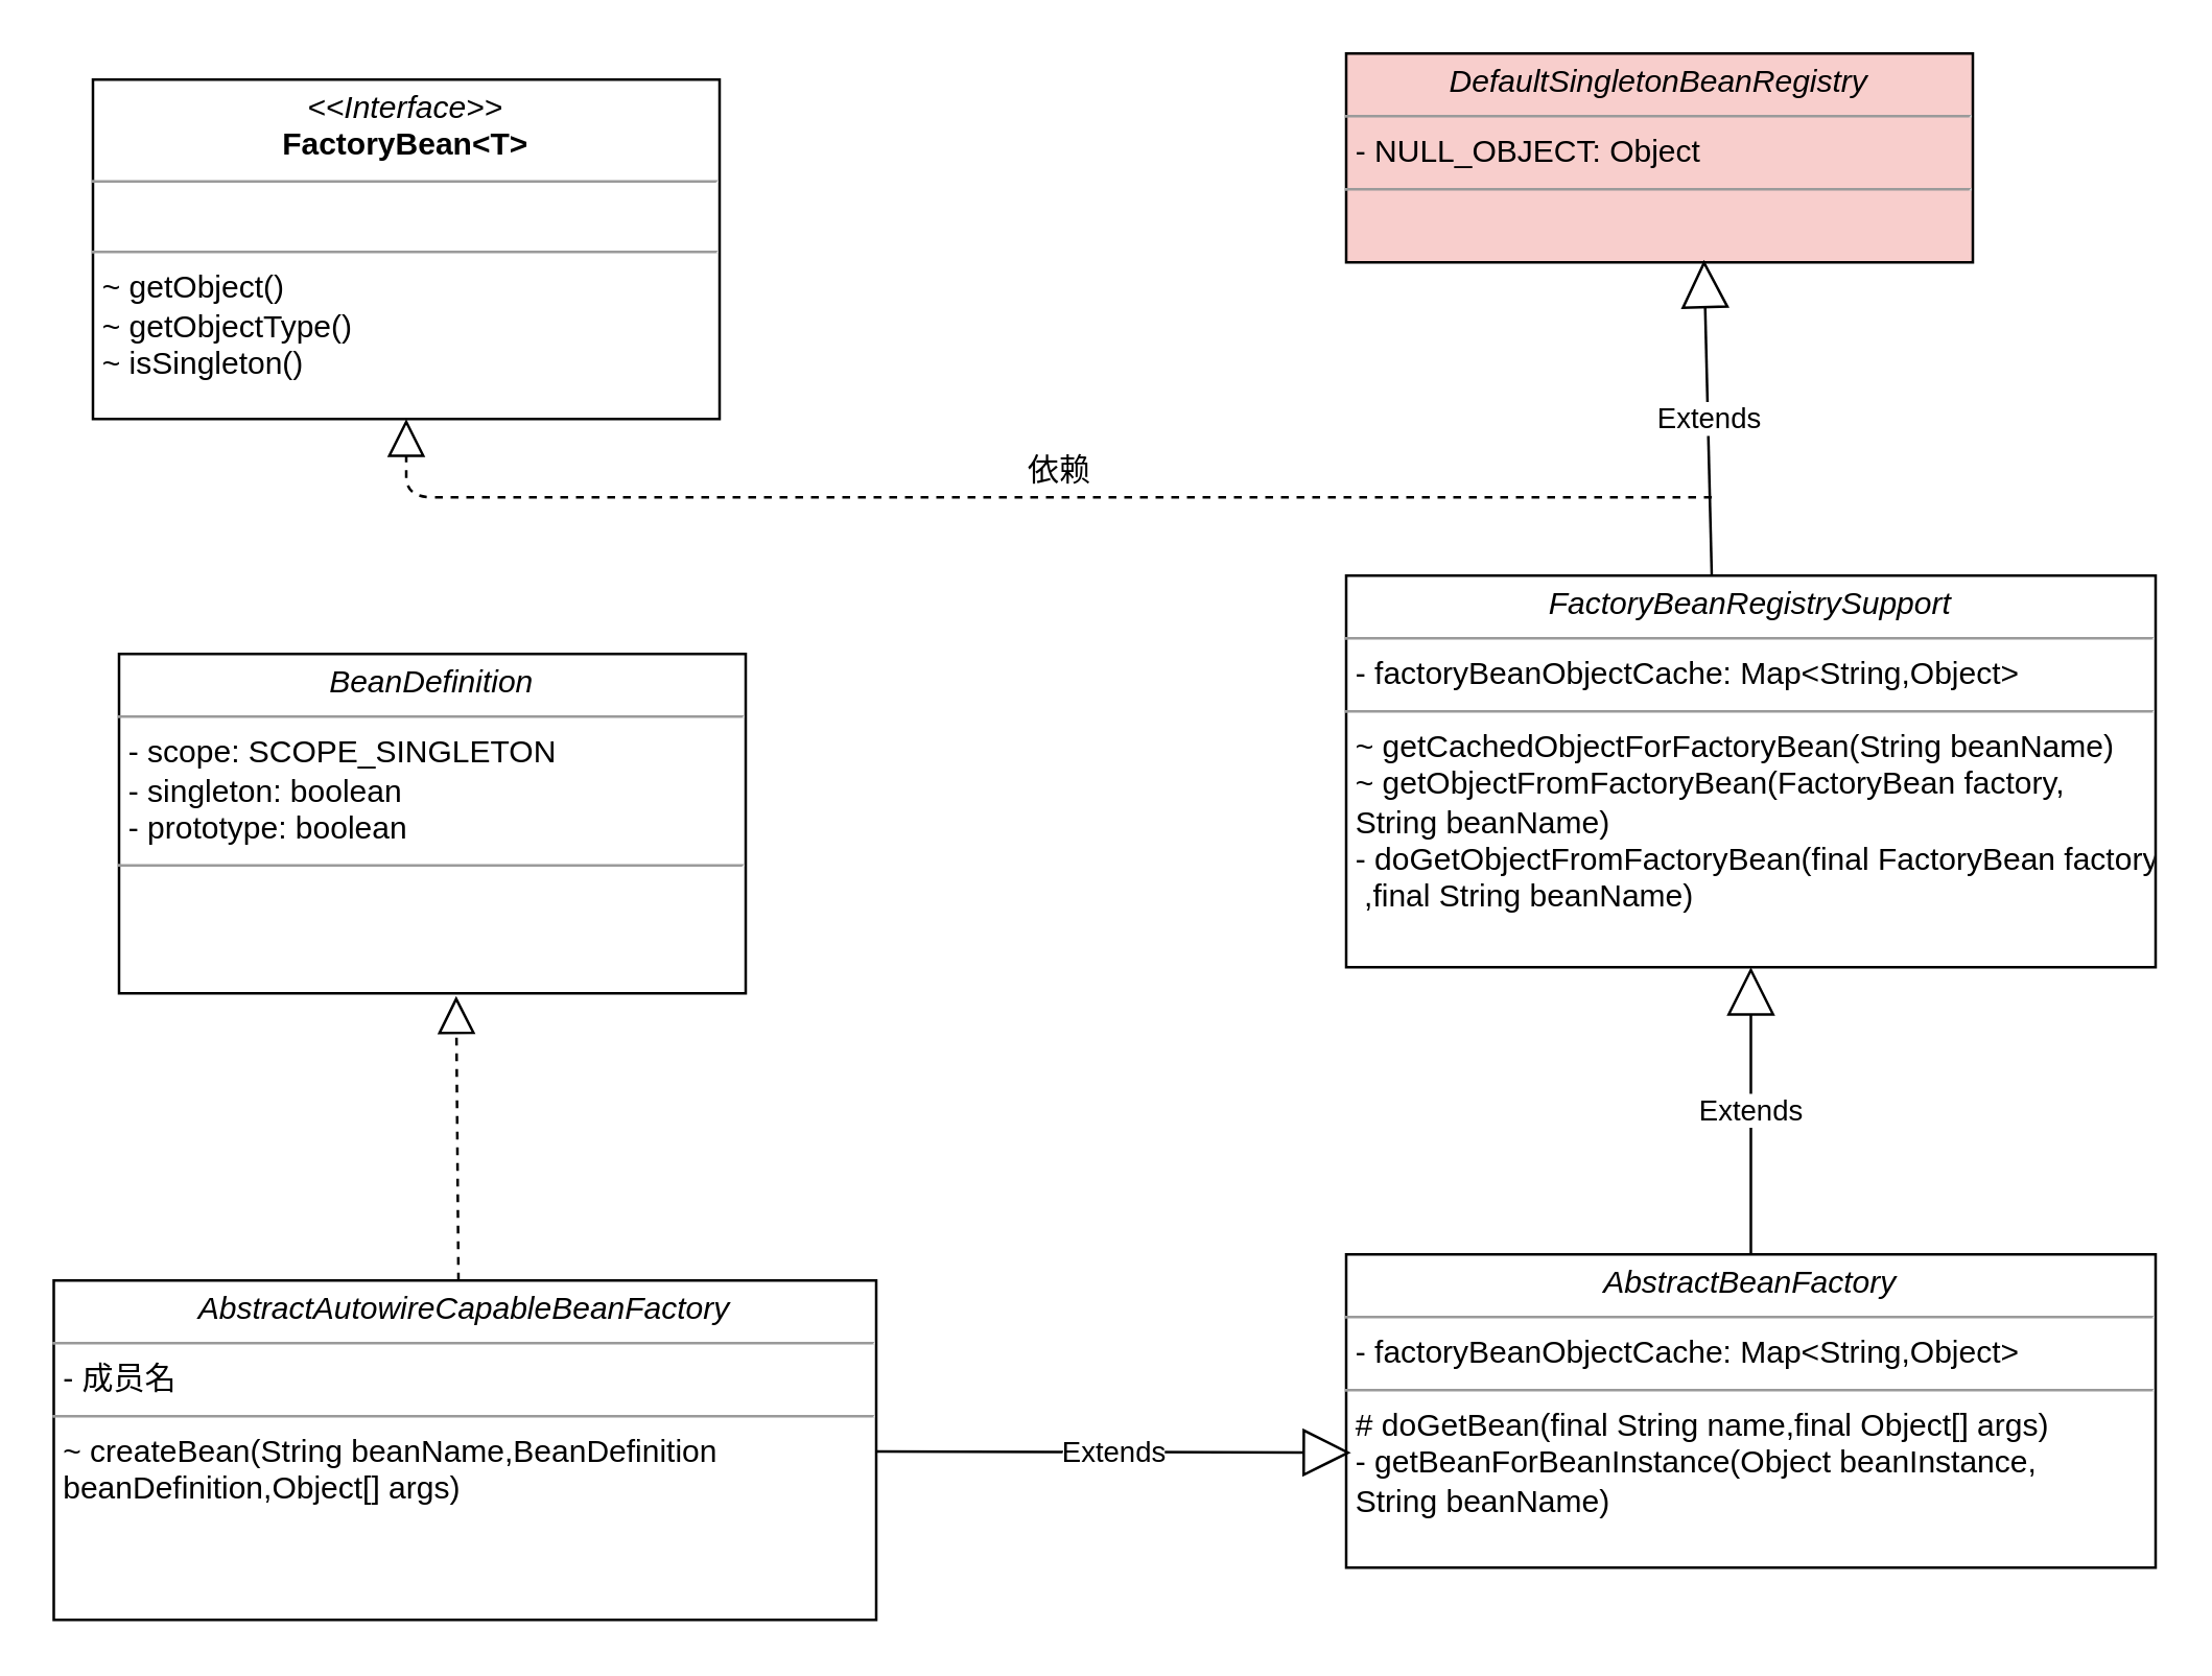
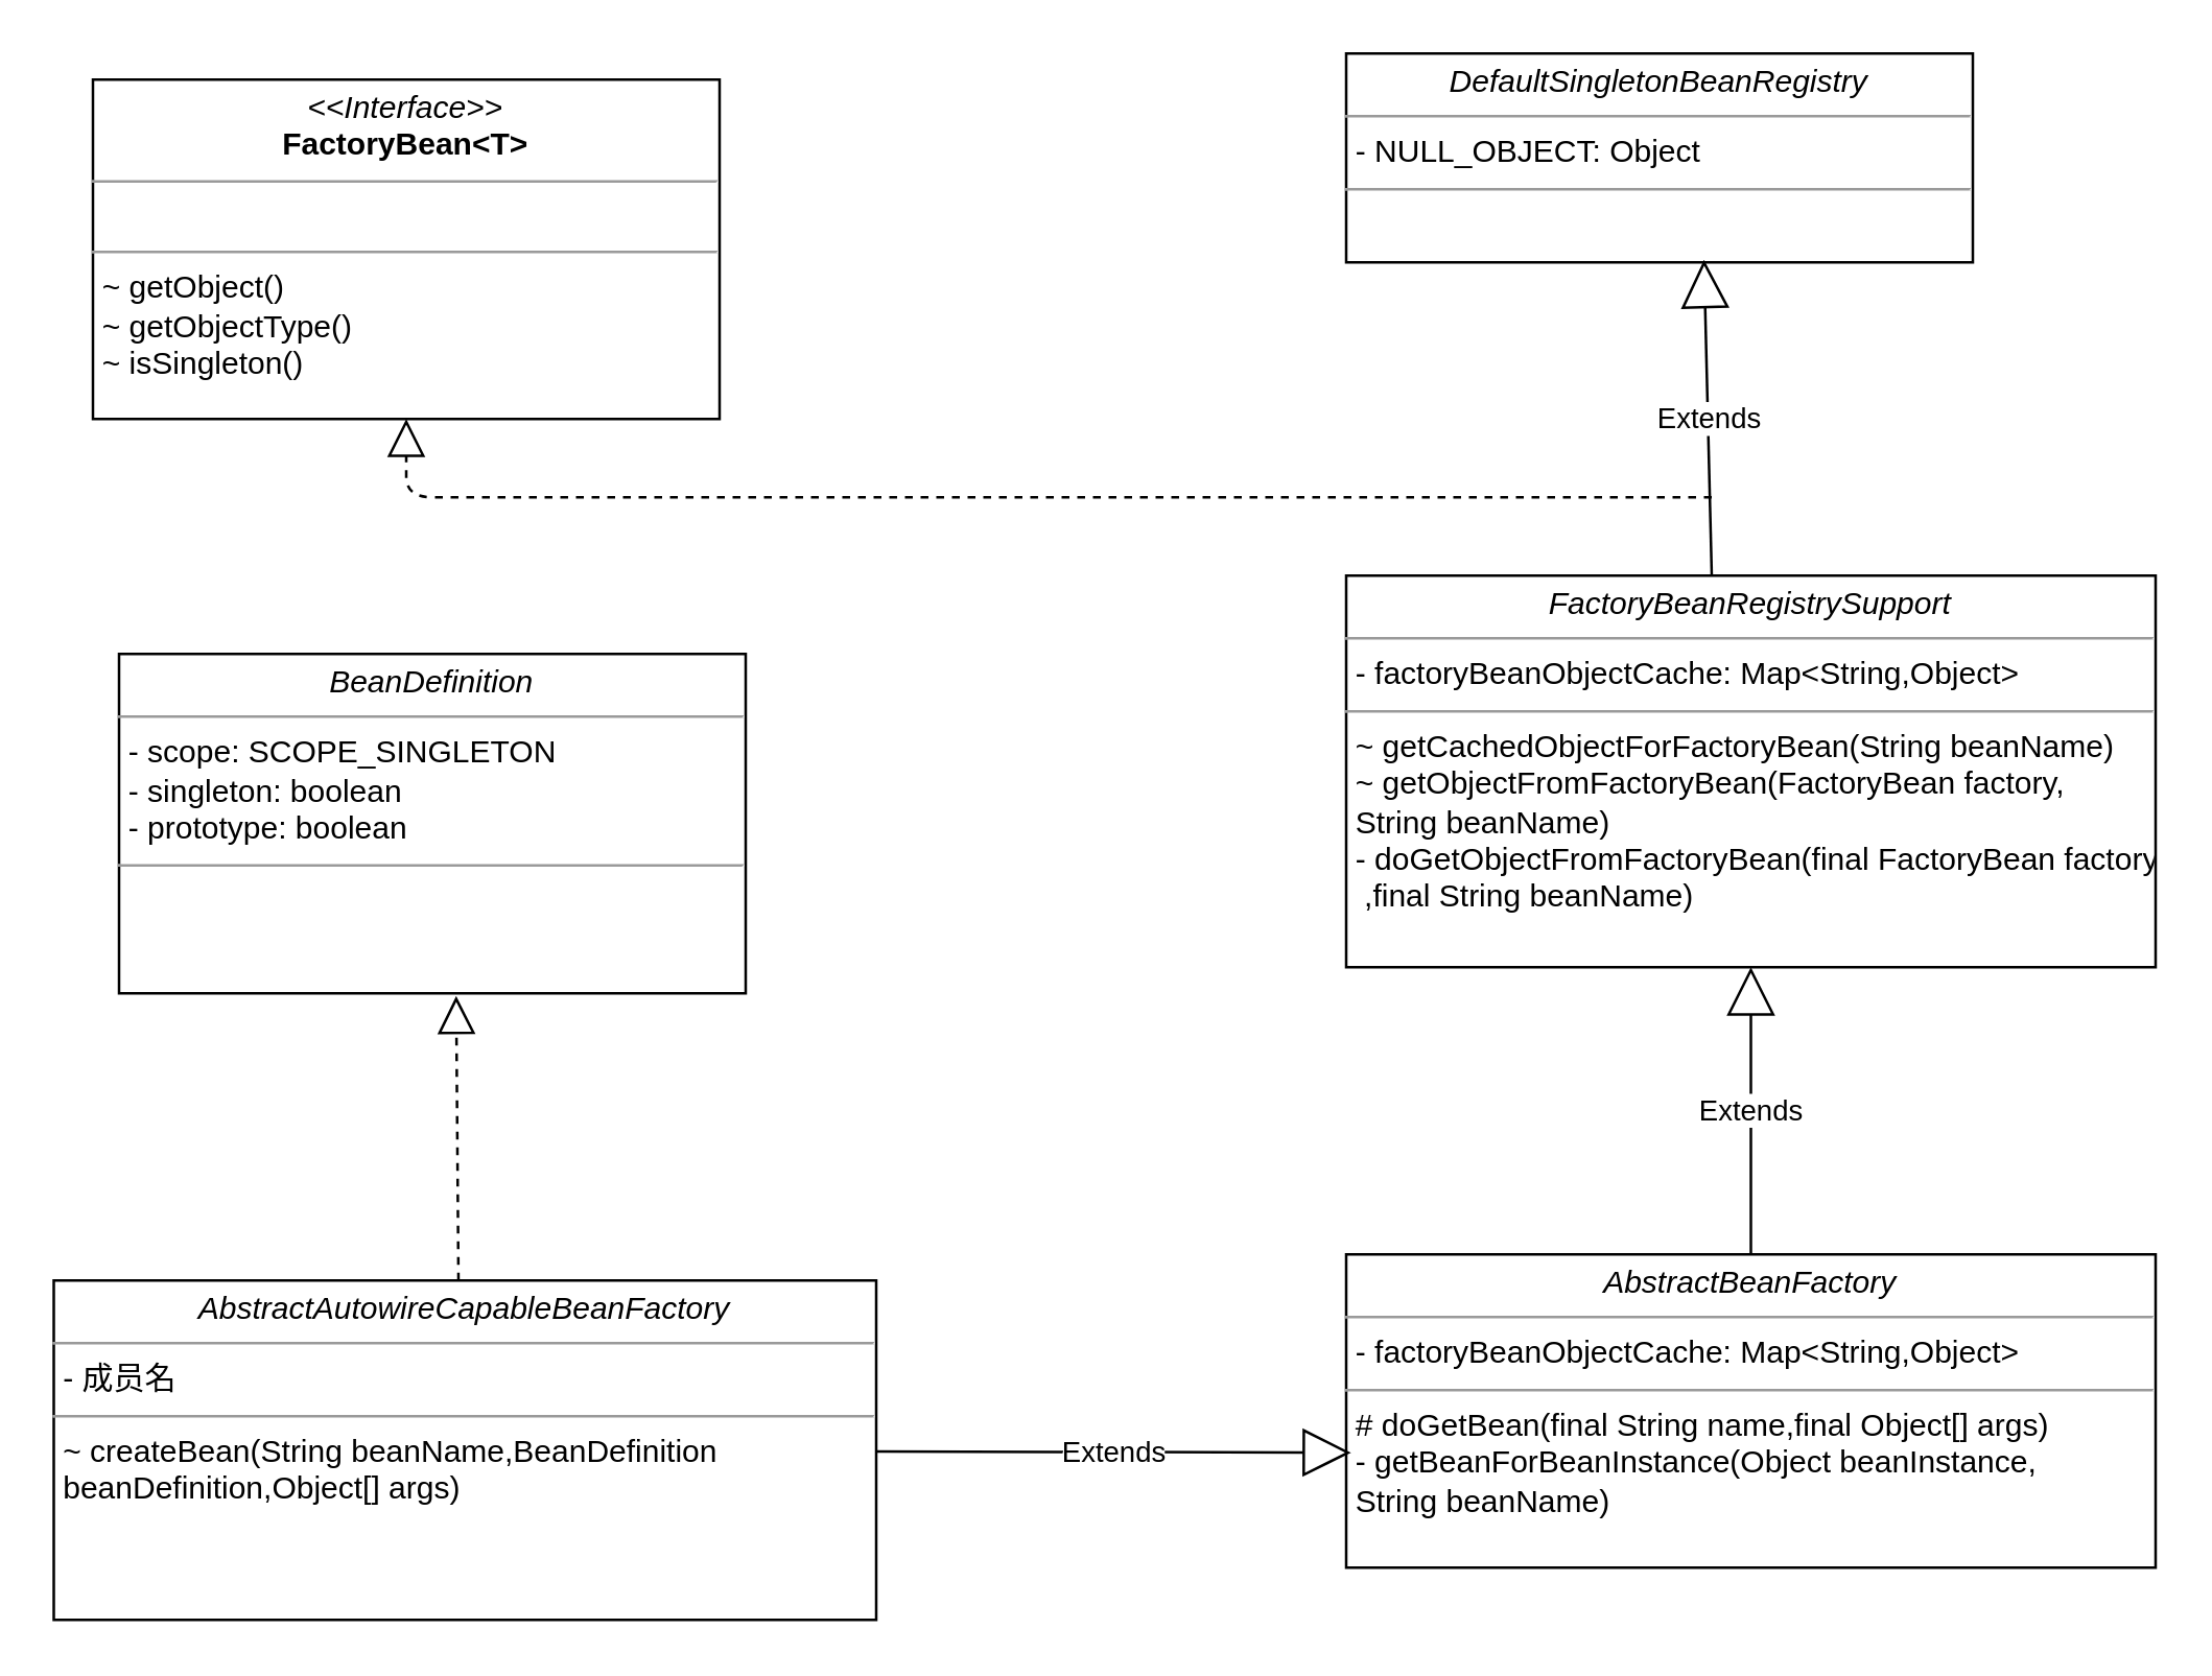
- <mxCell id="6" value="&lt;p style=&quot;margin: 0px ; margin-top: 4px ; text-align: center&quot;&gt;&lt;i&gt;DefaultSingletonBeanRegistry&lt;/i&gt;&lt;/p&gt;&lt;hr size=&quot;1&quot;&gt;&lt;p style=&quot;margin: 0px ; margin-left: 4px&quot;&gt;- NULL_OBJECT: Object&lt;/p&gt;&lt;hr size=&quot;1&quot;&gt;&lt;p style=&quot;margin: 0px ; margin-left: 4px&quot;&gt;&lt;br&gt;&lt;/p&gt;" style="verticalAlign=top;align=left;overflow=fill;fontSize=12;fontFamily=Helvetica;html=1;fillColor=#f8cecc;" vertex="1" parent="1"><mxGeometry x="515" y="20" width="240" height="80" as="geometry" /></mxCell>
+ <mxCell id="6" value="&lt;p style=&quot;margin: 0px ; margin-top: 4px ; text-align: center&quot;&gt;&lt;i&gt;DefaultSingletonBeanRegistry&lt;/i&gt;&lt;/p&gt;&lt;hr size=&quot;1&quot;&gt;&lt;p style=&quot;margin: 0px ; margin-left: 4px&quot;&gt;- NULL_OBJECT: Object&lt;/p&gt;&lt;hr size=&quot;1&quot;&gt;&lt;p style=&quot;margin: 0px ; margin-left: 4px&quot;&gt;&lt;br&gt;&lt;/p&gt;" style="verticalAlign=top;align=left;overflow=fill;fontSize=12;fontFamily=Helvetica;html=1;" vertex="1" parent="1"><mxGeometry x="515" y="20" width="240" height="80" as="geometry" /></mxCell>
- <mxCell id="10" value="依赖" style="text;html=1;align=center;verticalAlign=middle;resizable=0;points=[];autosize=1;strokeColor=none;fillColor=none;" vertex="1" parent="1"><mxGeometry x="385" y="170" width="40" height="20" as="geometry" /></mxCell>
